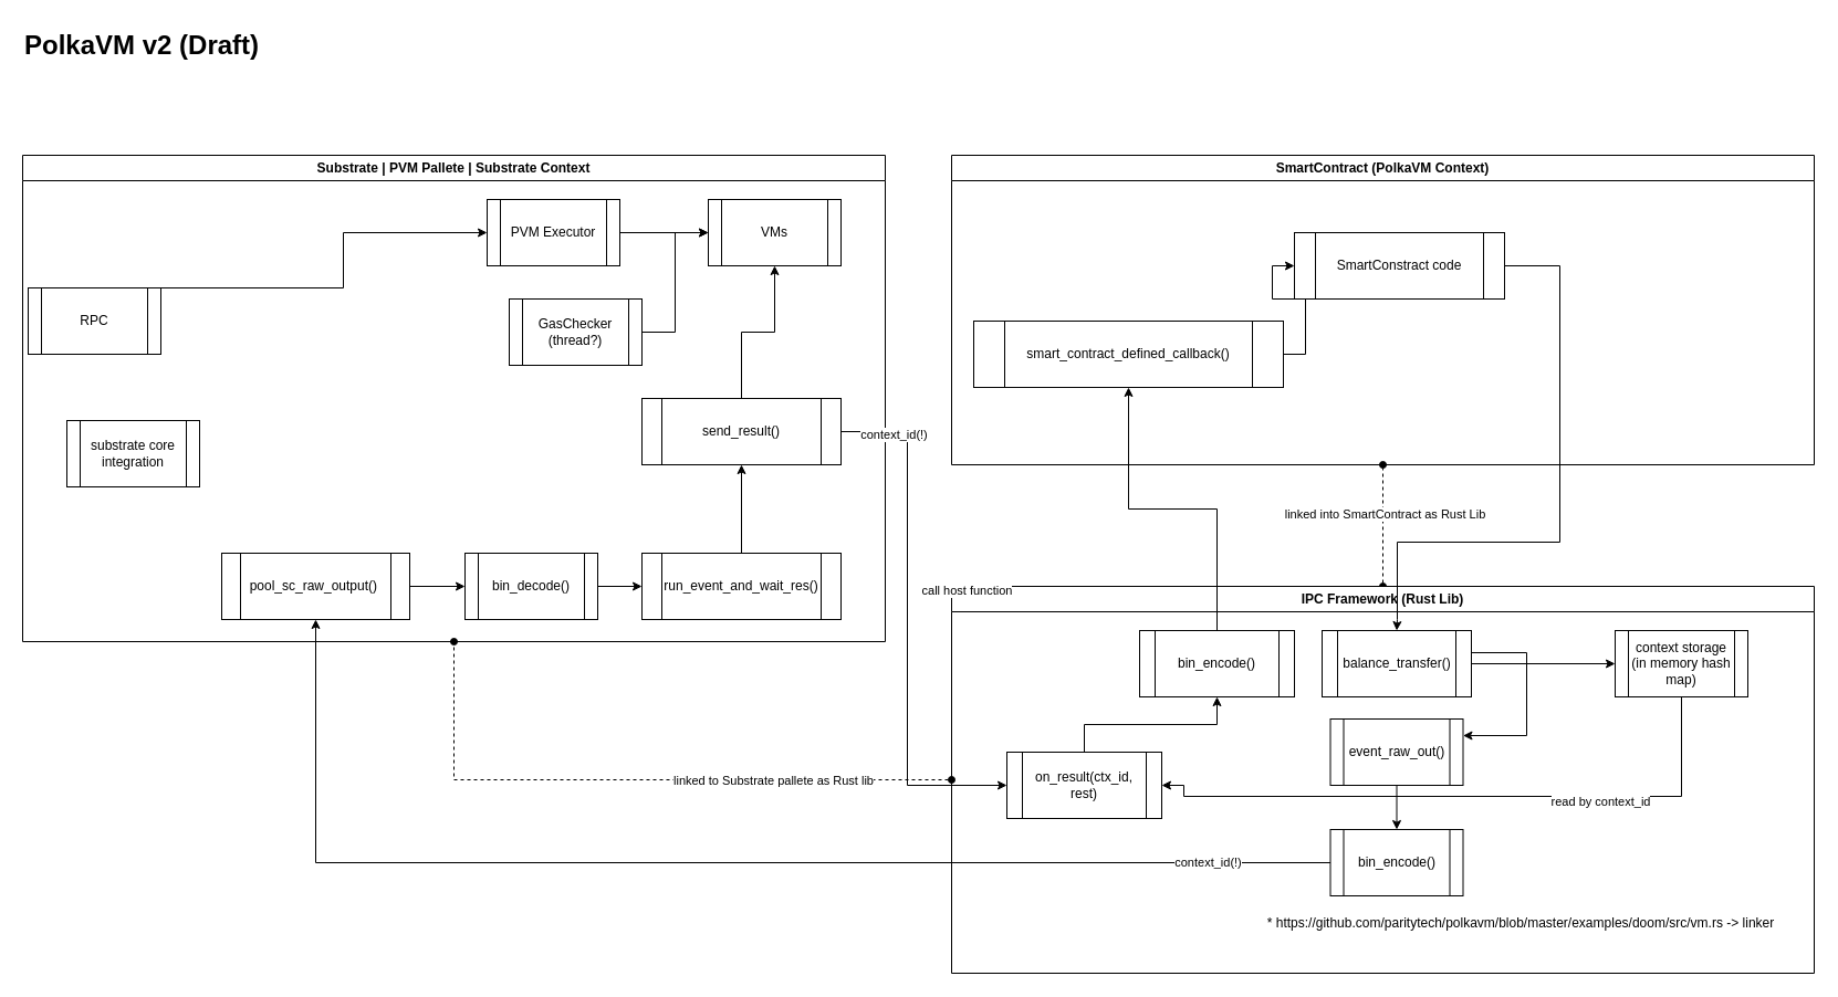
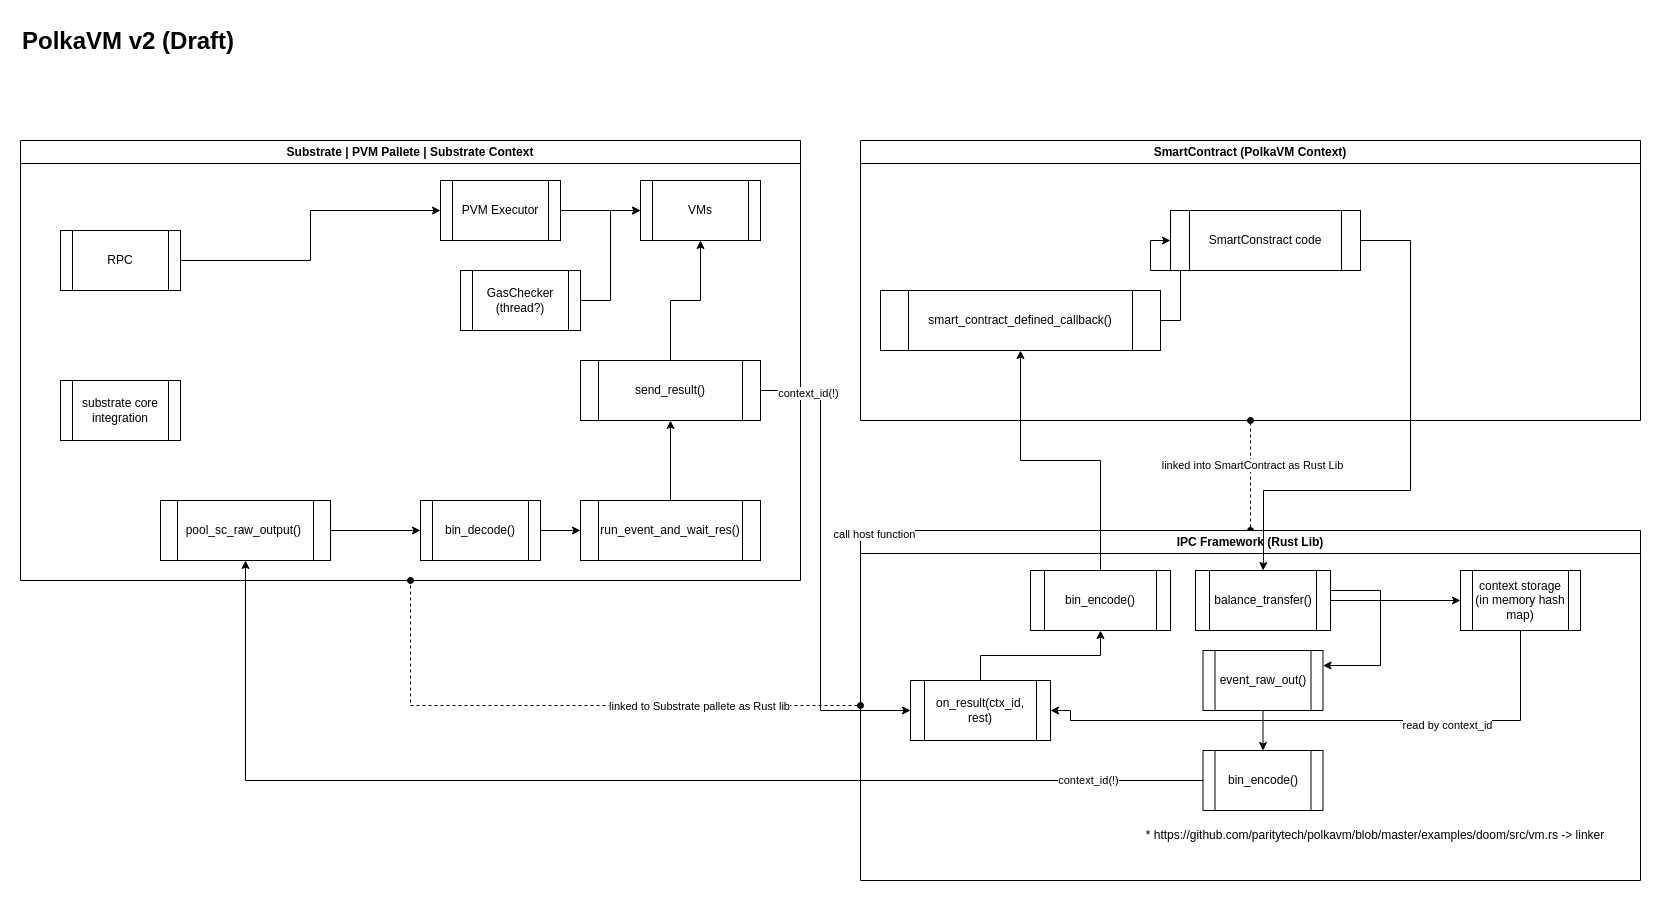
- <mxCell id="5" value="RPC" style="shape=process;whiteSpace=wrap;html=1;backgroundOutline=1;" parent="3" vertex="1"><mxGeometry x="5" y="120" width="120" height="60" as="geometry" /></mxCell>
+ <mxCell id="5" value="RPC" style="shape=process;whiteSpace=wrap;html=1;backgroundOutline=1;" parent="3" vertex="1"><mxGeometry x="40" y="90" width="120" height="60" as="geometry" /></mxCell>
- <mxCell id="11" value="pool_sc_raw_output()&amp;nbsp;" style="shape=process;whiteSpace=wrap;html=1;backgroundOutline=1;" parent="3" vertex="1"><mxGeometry x="180" y="360" width="170" height="60" as="geometry" /></mxCell>
+ <mxCell id="11" value="pool_sc_raw_output()&amp;nbsp;" style="shape=process;whiteSpace=wrap;html=1;backgroundOutline=1;" parent="3" vertex="1"><mxGeometry x="140" y="360" width="170" height="60" as="geometry" /></mxCell>
